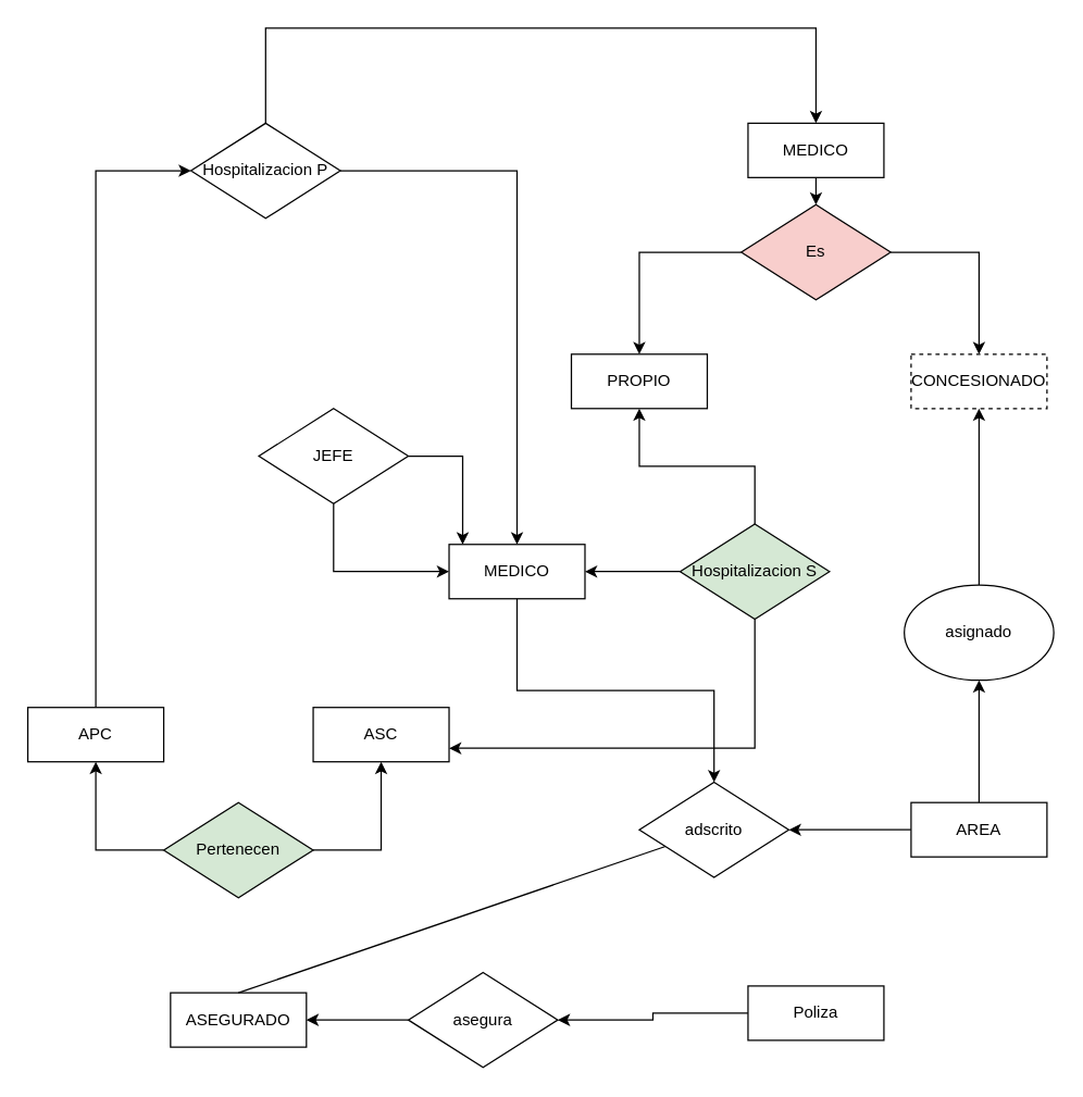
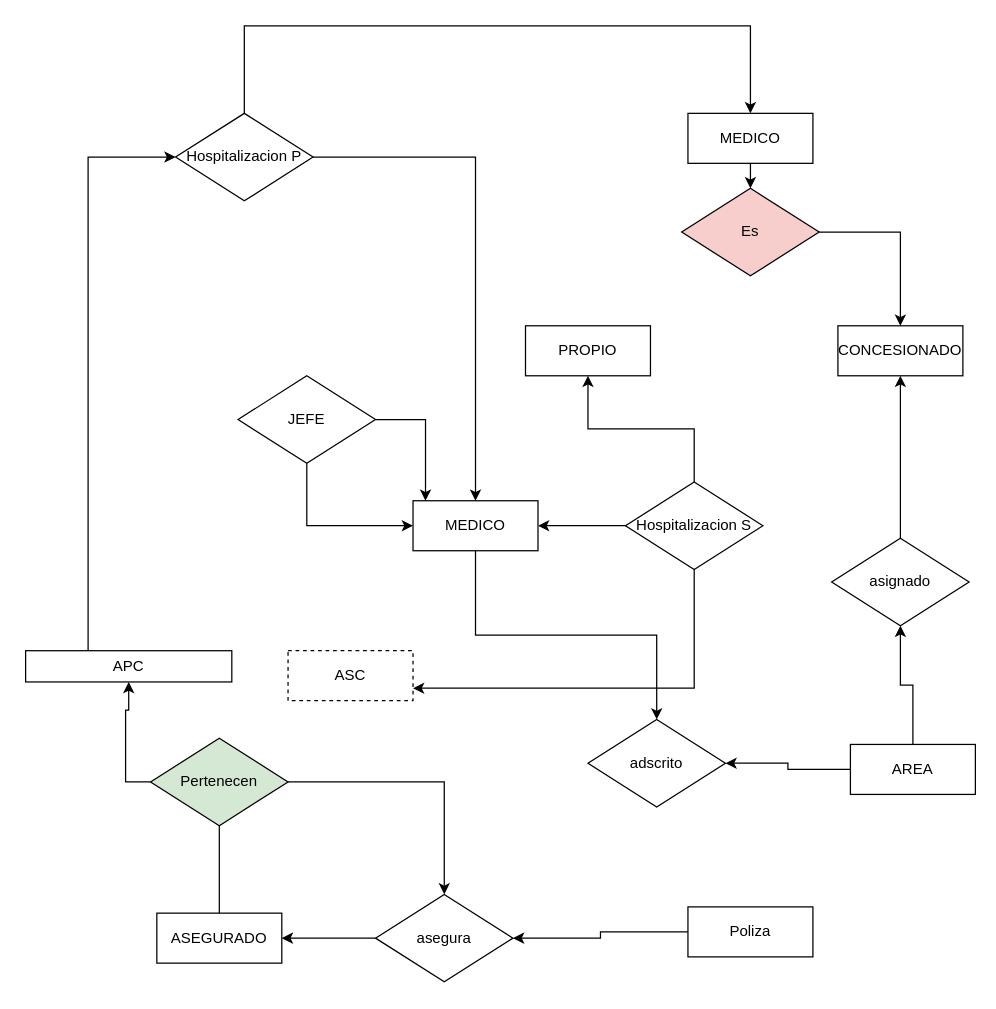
- <mxCell id="34" style="edgeStyle=orthogonalEdgeStyle;rounded=0;orthogonalLoop=1;jettySize=auto;html=1;exitX=0;exitY=0.5;exitDx=0;exitDy=0;entryX=0.5;entryY=0;entryDx=0;entryDy=0;" edge="1" parent="1" source="35" target="24"><mxGeometry relative="1" as="geometry" /></mxCell>
- <mxCell id="28" value="CONCESIONADO" style="rounded=0;whiteSpace=wrap;html=1;dashed=1;" vertex="1" parent="1"><mxGeometry x="670" y="260" width="100" height="40" as="geometry" /></mxCell>
+ <mxCell id="28" value="CONCESIONADO" style="rounded=0;whiteSpace=wrap;html=1;" vertex="1" parent="1"><mxGeometry x="670" y="260" width="100" height="40" as="geometry" /></mxCell>
- <mxCell id="20" value="Hospitalizacion S" style="rhombus;whiteSpace=wrap;html=1;fillColor=#d5e8d4;" vertex="1" parent="1"><mxGeometry x="500" y="385" width="110" height="70" as="geometry" /></mxCell>
+ <mxCell id="20" value="Hospitalizacion S" style="rhombus;whiteSpace=wrap;html=1;" vertex="1" parent="1"><mxGeometry x="500" y="385" width="110" height="70" as="geometry" /></mxCell>
- <mxCell id="30" value="asignado" style="ellipse;whiteSpace=wrap;html=1;" vertex="1" parent="1"><mxGeometry x="665" y="430" width="110" height="70" as="geometry" /></mxCell>
+ <mxCell id="30" value="asignado" style="rhombus;whiteSpace=wrap;html=1;" vertex="1" parent="1"><mxGeometry x="665" y="430" width="110" height="70" as="geometry" /></mxCell>
- <mxCell id="14" value="APC" style="rounded=0;whiteSpace=wrap;html=1;" vertex="1" parent="1"><mxGeometry x="20" y="520" width="100" height="40" as="geometry" /></mxCell>
+ <mxCell id="14" value="APC" style="rounded=0;whiteSpace=wrap;html=1;" vertex="1" parent="1"><mxGeometry x="20" y="520" width="165" height="25" as="geometry" /></mxCell>
- <mxCell id="12" value="ASC" style="rounded=0;whiteSpace=wrap;html=1;" vertex="1" parent="1"><mxGeometry x="230" y="520" width="100" height="40" as="geometry" /></mxCell>
+ <mxCell id="12" value="ASC" style="rounded=0;whiteSpace=wrap;html=1;dashed=1;" vertex="1" parent="1"><mxGeometry x="230" y="520" width="100" height="40" as="geometry" /></mxCell>
- <mxCell id="8" style="edgeStyle=orthogonalEdgeStyle;rounded=0;orthogonalLoop=1;jettySize=auto;html=1;exitX=1;exitY=0.5;exitDx=0;exitDy=0;entryX=0.5;entryY=1;entryDx=0;entryDy=0;" edge="1" parent="1" source="10" target="12"><mxGeometry relative="1" as="geometry" /></mxCell>
+ <mxCell id="8" style="edgeStyle=orthogonalEdgeStyle;rounded=0;orthogonalLoop=1;jettySize=auto;html=1;exitX=1;exitY=0.5;exitDx=0;exitDy=0;" edge="1" parent="1" source="10" target="6"><mxGeometry relative="1" as="geometry" /></mxCell>
- <mxCell id="38" value="AREA" style="rounded=0;whiteSpace=wrap;html=1;" vertex="1" parent="1"><mxGeometry x="670" y="590" width="100" height="40" as="geometry" /></mxCell>
+ <mxCell id="38" value="AREA" style="rounded=0;whiteSpace=wrap;html=1;" vertex="1" parent="1"><mxGeometry x="680" y="595" width="100" height="40" as="geometry" /></mxCell>
- <mxCell id="11" value="" style="endArrow=none;html=1;rounded=0;exitX=0.5;exitY=0;exitDx=0;exitDy=0;" edge="1" parent="1" source="7" target="39"><mxGeometry width="50" height="50" relative="1" as="geometry"><mxPoint x="325" y="710" as="sourcePoint" /><mxPoint x="375" y="660" as="targetPoint" /></mxGeometry></mxCell>
+ <mxCell id="11" value="" style="endArrow=none;html=1;rounded=0;exitX=0.5;exitY=0;exitDx=0;exitDy=0;entryX=0.5;entryY=1;entryDx=0;entryDy=0;" edge="1" parent="1" source="7" target="10"><mxGeometry width="50" height="50" relative="1" as="geometry"><mxPoint x="325" y="710" as="sourcePoint" /><mxPoint x="375" y="660" as="targetPoint" /></mxGeometry></mxCell>
